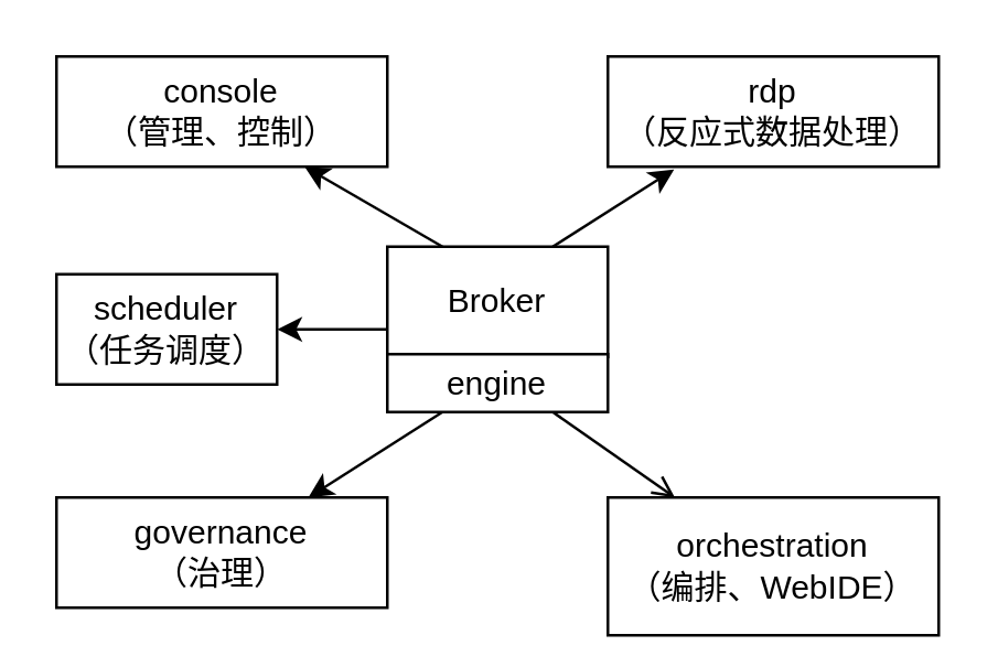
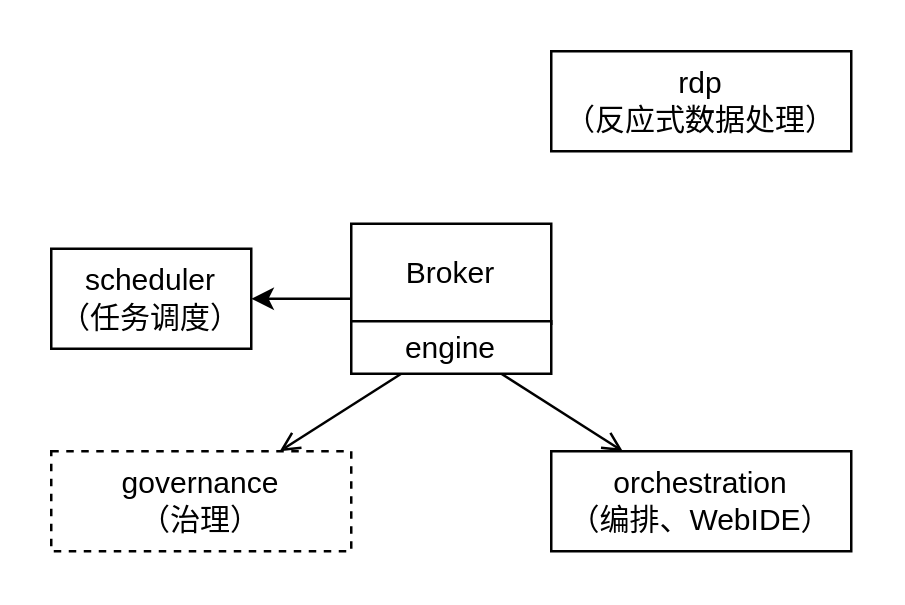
- <mxCell id="2" value="console&lt;br&gt;（管理、控制）&lt;br&gt;" style="rounded=0;whiteSpace=wrap;html=1;" vertex="1" parent="1"><mxGeometry x="20" y="20" width="120" height="40" as="geometry" /></mxCell>
- <mxCell id="7" style="edgeStyle=none;rounded=0;html=1;exitX=0.25;exitY=0;entryX=0.75;entryY=1;jettySize=auto;orthogonalLoop=1;" edge="1" parent="1" source="10" target="2"><mxGeometry relative="1" as="geometry" /></mxCell>
- <mxCell id="9" style="edgeStyle=none;rounded=0;html=1;exitX=0.75;exitY=0;entryX=0.2;entryY=1.025;entryPerimeter=0;jettySize=auto;orthogonalLoop=1;" edge="1" parent="1" source="10" target="3"><mxGeometry relative="1" as="geometry" /></mxCell>
+ <mxCell id="9" style="edgeStyle=none;rounded=0;html=1;exitX=0.75;exitY=0;jettySize=auto;orthogonalLoop=1;" edge="1" parent="1" source="10" target="13"><mxGeometry relative="1" as="geometry" /></mxCell>
- <mxCell id="11" style="edgeStyle=none;rounded=0;html=1;exitX=0.25;exitY=1;jettySize=auto;orthogonalLoop=1;" edge="1" parent="1" source="13" target="6"><mxGeometry relative="1" as="geometry" /></mxCell>
+ <mxCell id="11" style="edgeStyle=none;rounded=0;html=1;exitX=0.25;exitY=1;jettySize=auto;orthogonalLoop=1;endArrow=open;" edge="1" parent="1" source="13" target="6"><mxGeometry relative="1" as="geometry" /></mxCell>
- <mxCell id="6" value="governance&lt;br&gt;（治理）&lt;br&gt;" style="rounded=0;whiteSpace=wrap;html=1;" vertex="1" parent="1"><mxGeometry x="20" y="180" width="120" height="40" as="geometry" /></mxCell>
+ <mxCell id="6" value="governance&lt;br&gt;（治理）&lt;br&gt;" style="rounded=0;whiteSpace=wrap;html=1;dashed=1;" vertex="1" parent="1"><mxGeometry x="20" y="180" width="120" height="40" as="geometry" /></mxCell>
- <mxCell id="5" value="orchestration&lt;br&gt;（编排、WebIDE）&lt;br&gt;" style="rounded=0;whiteSpace=wrap;html=1;" vertex="1" parent="1"><mxGeometry x="220" y="180" width="120" height="50" as="geometry" /></mxCell>
+ <mxCell id="5" value="orchestration&lt;br&gt;（编排、WebIDE）&lt;br&gt;" style="rounded=0;whiteSpace=wrap;html=1;" vertex="1" parent="1"><mxGeometry x="220" y="180" width="120" height="40" as="geometry" /></mxCell>
